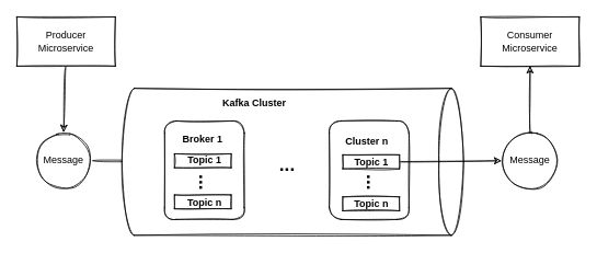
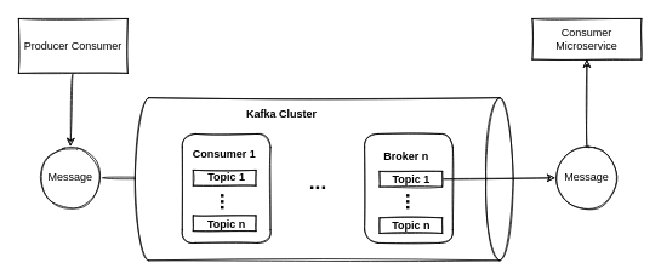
- <mxCell id="3" value="Producer Microservice" style="rounded=0;whiteSpace=wrap;html=1;sketch=1;fillColor=#FFFFFF;strokeColor=#000000;fontColor=#000000;" vertex="1" parent="1"><mxGeometry x="20" y="20" width="120" height="60" as="geometry" /></mxCell>
+ <mxCell id="3" value="Producer Consumer" style="rounded=0;whiteSpace=wrap;html=1;sketch=1;fillColor=#FFFFFF;strokeColor=#000000;fontColor=#000000;" vertex="1" parent="1"><mxGeometry x="20" y="20" width="120" height="60" as="geometry" /></mxCell>
- <mxCell id="6" value="Consumer Microservice" style="rounded=0;whiteSpace=wrap;html=1;sketch=1;fillColor=#FFFFFF;strokeColor=#000000;fontColor=#000000;" vertex="1" parent="1"><mxGeometry x="585" y="20" width="120" height="60" as="geometry" /></mxCell>
+ <mxCell id="6" value="Consumer Microservice" style="rounded=0;whiteSpace=wrap;html=1;sketch=1;fillColor=#FFFFFF;strokeColor=#000000;fontColor=#000000;" vertex="1" parent="1"><mxGeometry x="585" y="20" width="120" height="45" as="geometry" /></mxCell>
- <mxCell id="12" value="&lt;b&gt;Broker 1&lt;/b&gt;" style="text;html=1;strokeColor=none;fillColor=none;align=center;verticalAlign=middle;whiteSpace=wrap;rounded=0;sketch=1;fontColor=#000000;" vertex="1" parent="1"><mxGeometry x="194.5" y="153.75" width="103" height="30" as="geometry" /></mxCell>
+ <mxCell id="12" value="&lt;b&gt;Consumer 1&lt;/b&gt;" style="text;html=1;strokeColor=none;fillColor=none;align=center;verticalAlign=middle;whiteSpace=wrap;rounded=0;sketch=1;fontColor=#000000;" vertex="1" parent="1"><mxGeometry x="194.5" y="153.75" width="103" height="30" as="geometry" /></mxCell>
- <mxCell id="14" value="&lt;b&gt;Cluster n&lt;/b&gt;" style="text;html=1;strokeColor=none;fillColor=none;align=center;verticalAlign=middle;whiteSpace=wrap;rounded=0;sketch=1;fontColor=#000000;" vertex="1" parent="1"><mxGeometry x="394.5" y="156.75" width="103" height="30" as="geometry" /></mxCell>
+ <mxCell id="14" value="&lt;b&gt;Broker n&lt;/b&gt;" style="text;html=1;strokeColor=none;fillColor=none;align=center;verticalAlign=middle;whiteSpace=wrap;rounded=0;sketch=1;fontColor=#000000;" vertex="1" parent="1"><mxGeometry x="394.5" y="156.75" width="103" height="30" as="geometry" /></mxCell>
